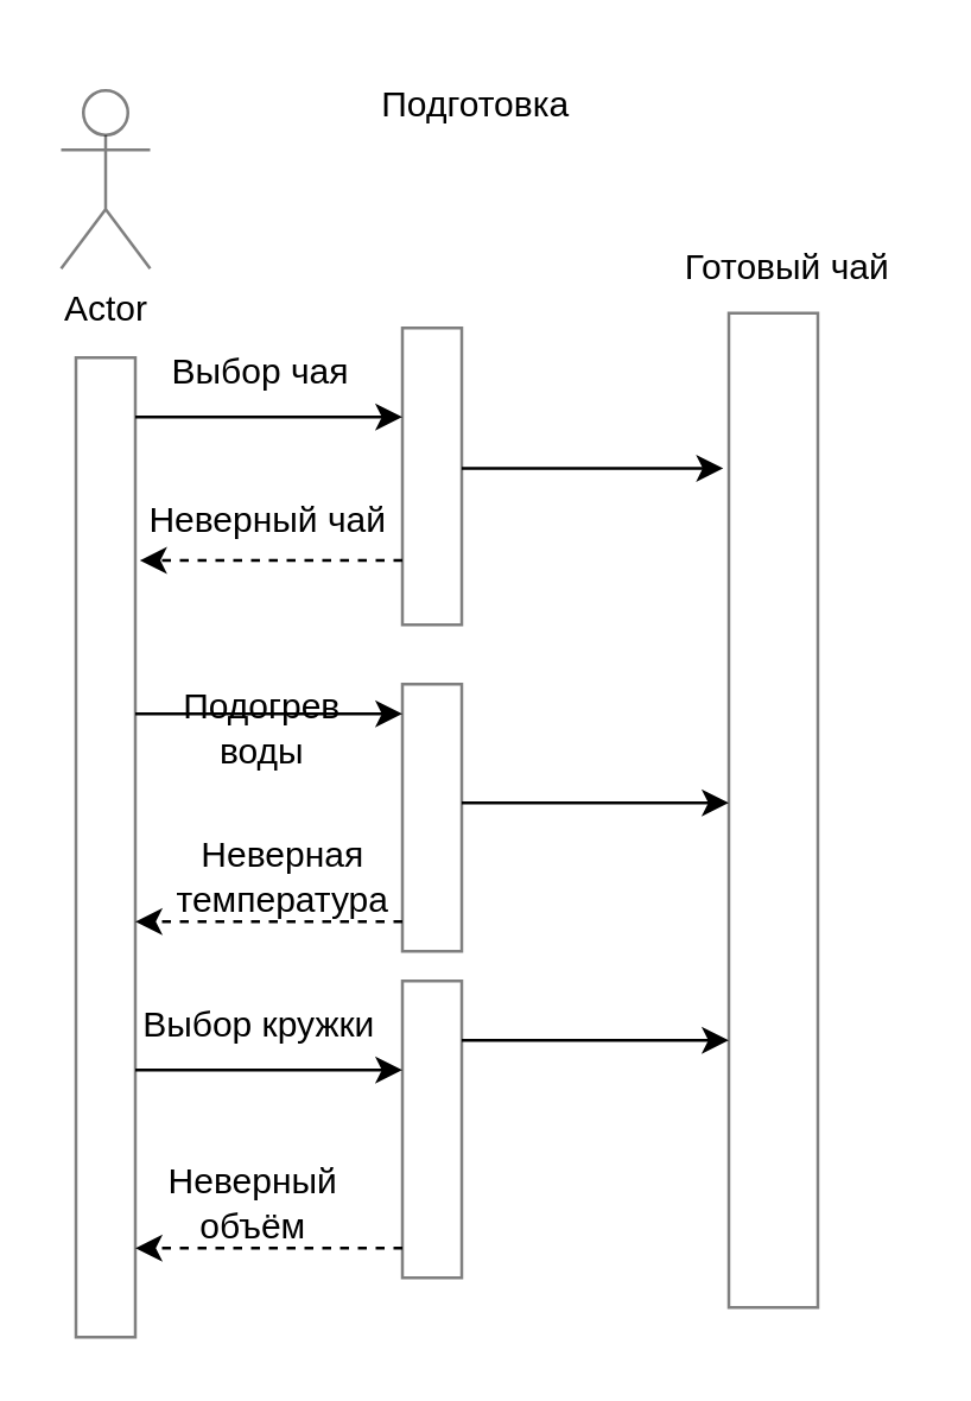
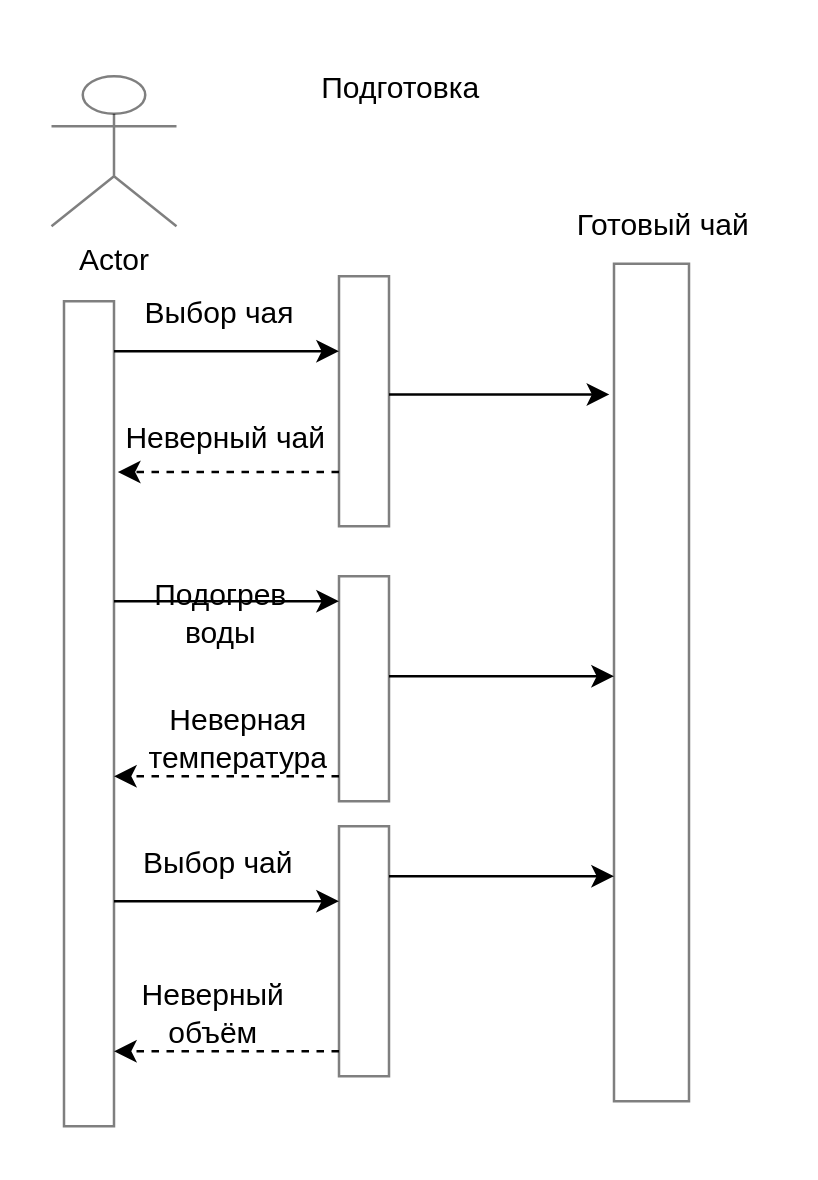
- <mxCell id="2" value="Actor" style="shape=umlActor;verticalLabelPosition=bottom;verticalAlign=top;html=1;outlineConnect=0;opacity=50;" vertex="1" parent="1"><mxGeometry x="20" y="30" width="30" height="60" as="geometry" /></mxCell>
+ <mxCell id="2" value="Actor" style="shape=umlActor;verticalLabelPosition=bottom;verticalAlign=top;html=1;outlineConnect=0;opacity=50;" vertex="1" parent="1"><mxGeometry x="20" y="30" width="50" height="60" as="geometry" /></mxCell>
- <mxCell id="18" value="Выбор кружки" style="text;html=1;strokeColor=none;fillColor=none;align=center;verticalAlign=middle;whiteSpace=wrap;rounded=0;opacity=50;" vertex="1" parent="1"><mxGeometry x="37.5" y="330" width="97.5" height="30" as="geometry" /></mxCell>
+ <mxCell id="18" value="Выбор чай" style="text;html=1;strokeColor=none;fillColor=none;align=center;verticalAlign=middle;whiteSpace=wrap;rounded=0;opacity=50;" vertex="1" parent="1"><mxGeometry x="37.5" y="330" width="97.5" height="30" as="geometry" /></mxCell>
